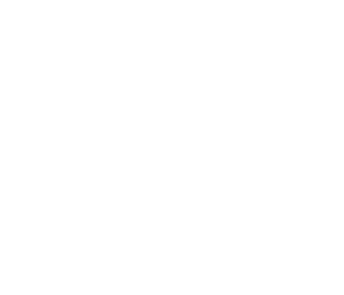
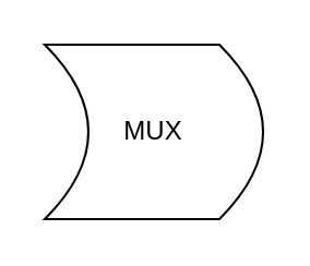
+ <mxCell id="2" value="MUX" style="shape=dataStorage;whiteSpace=wrap;html=1;fixedSize=1;direction=west;" vertex="1" parent="1"><mxGeometry x="20" y="20" width="100" height="80" as="geometry" /></mxCell>
